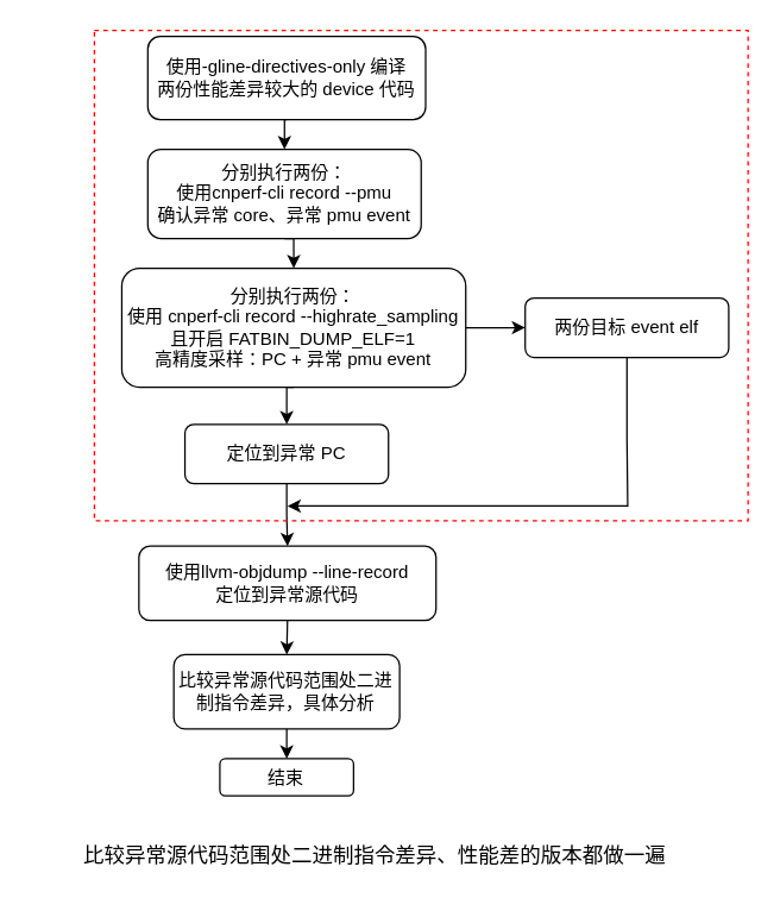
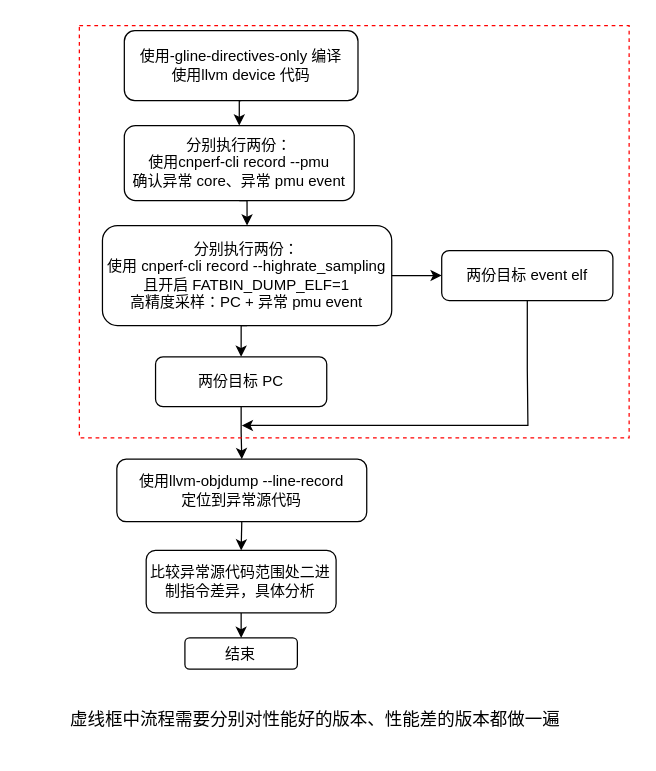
- <mxCell id="3" value="使用-gline-directives-only 编译&lt;br&gt;两份性能差异较大的 device 代码" style="rounded=1;whiteSpace=wrap;html=1;fontSize=12;glass=0;strokeWidth=1;shadow=0;" parent="1" vertex="1"><mxGeometry x="99" y="24" width="187" height="56" as="geometry" /></mxCell>
+ <mxCell id="3" value="使用-gline-directives-only 编译&lt;br&gt;使用llvm device 代码" style="rounded=1;whiteSpace=wrap;html=1;fontSize=12;glass=0;strokeWidth=1;shadow=0;" parent="1" vertex="1"><mxGeometry x="99" y="24" width="187" height="56" as="geometry" /></mxCell>
- <mxCell id="13" value="定位到异常 PC" style="rounded=1;whiteSpace=wrap;html=1;fontSize=12;glass=0;strokeWidth=1;shadow=0;" parent="1" vertex="1"><mxGeometry x="123.99" y="285" width="137" height="40" as="geometry" /></mxCell>
+ <mxCell id="13" value="两份目标 PC" style="rounded=1;whiteSpace=wrap;html=1;fontSize=12;glass=0;strokeWidth=1;shadow=0;" parent="1" vertex="1"><mxGeometry x="123.99" y="285" width="137" height="40" as="geometry" /></mxCell>
- <mxCell id="19" value="&lt;font color=&quot;#000000&quot;&gt;比较异常源代码范围处二进制指令差异、性能差的版本都做一遍&lt;/font&gt;" style="text;strokeColor=none;align=center;fillColor=none;html=1;verticalAlign=middle;whiteSpace=wrap;rounded=0;fontSize=14;fontColor=#FF0000;" parent="1" vertex="1"><mxGeometry x="20.99" y="555" width="462.01" height="40" as="geometry" /></mxCell>
+ <mxCell id="19" value="&lt;font color=&quot;#000000&quot;&gt;虚线框中流程需要分别对性能好的版本、性能差的版本都做一遍&lt;/font&gt;" style="text;strokeColor=none;align=center;fillColor=none;html=1;verticalAlign=middle;whiteSpace=wrap;rounded=0;fontSize=14;fontColor=#FF0000;" parent="1" vertex="1"><mxGeometry x="20.99" y="555" width="462.01" height="40" as="geometry" /></mxCell>
